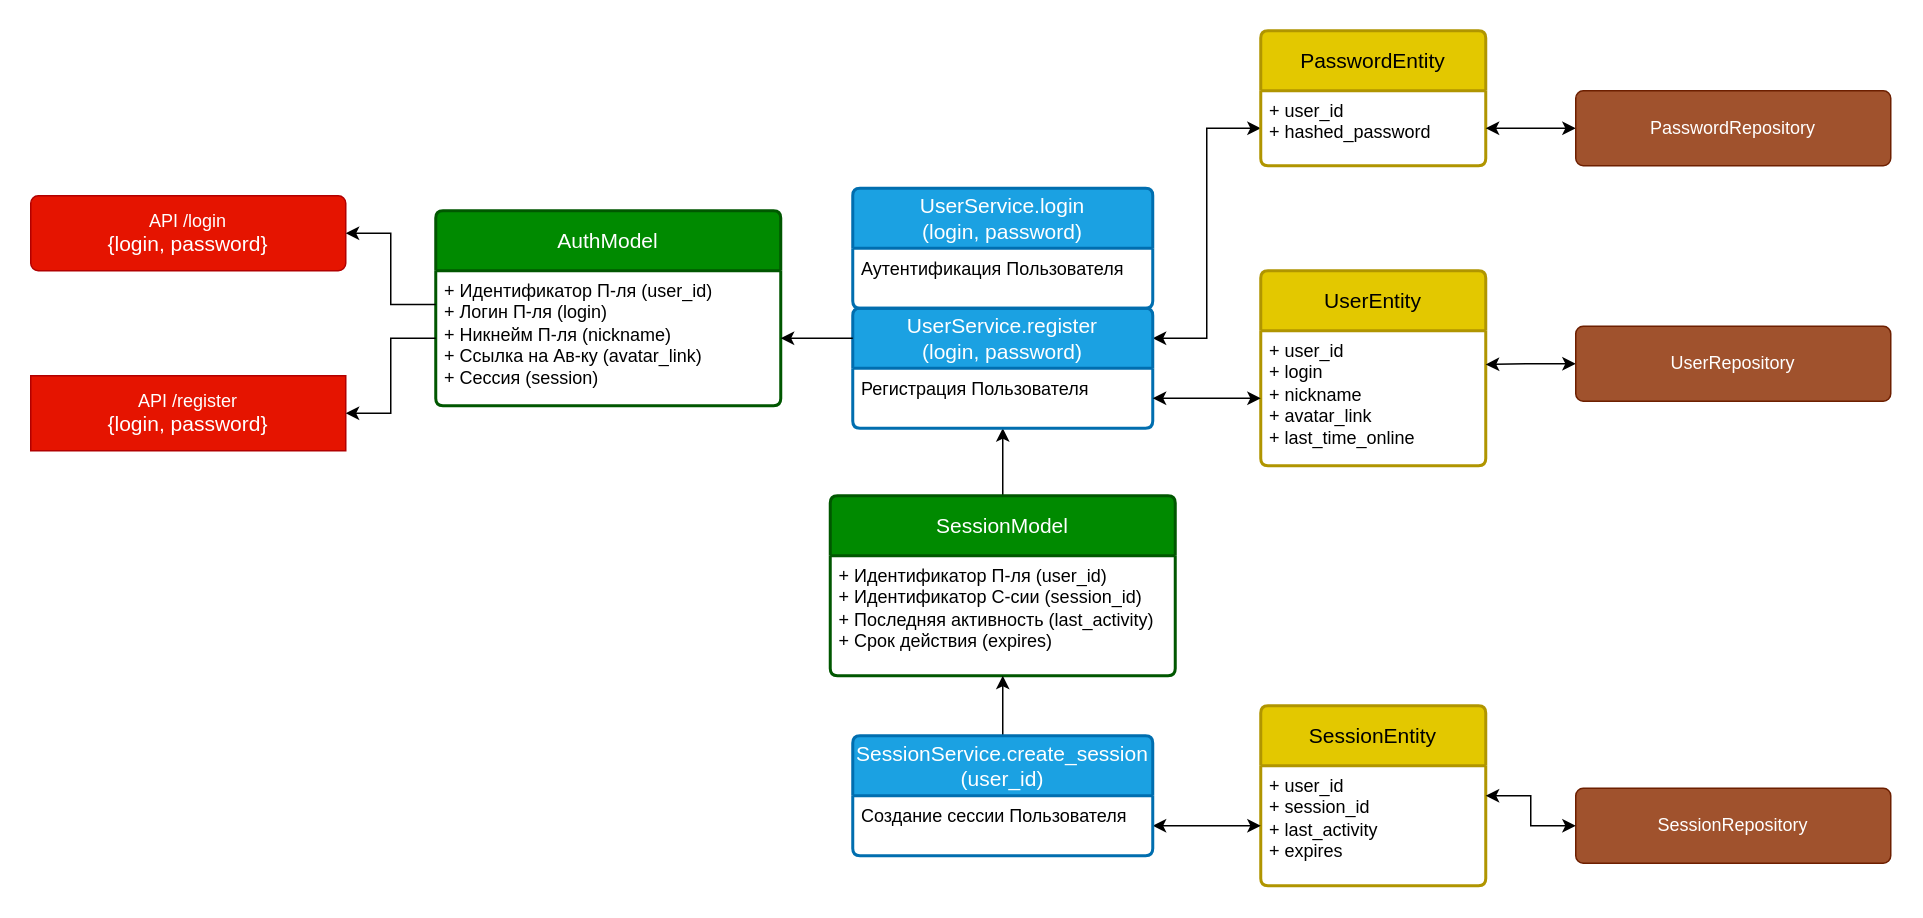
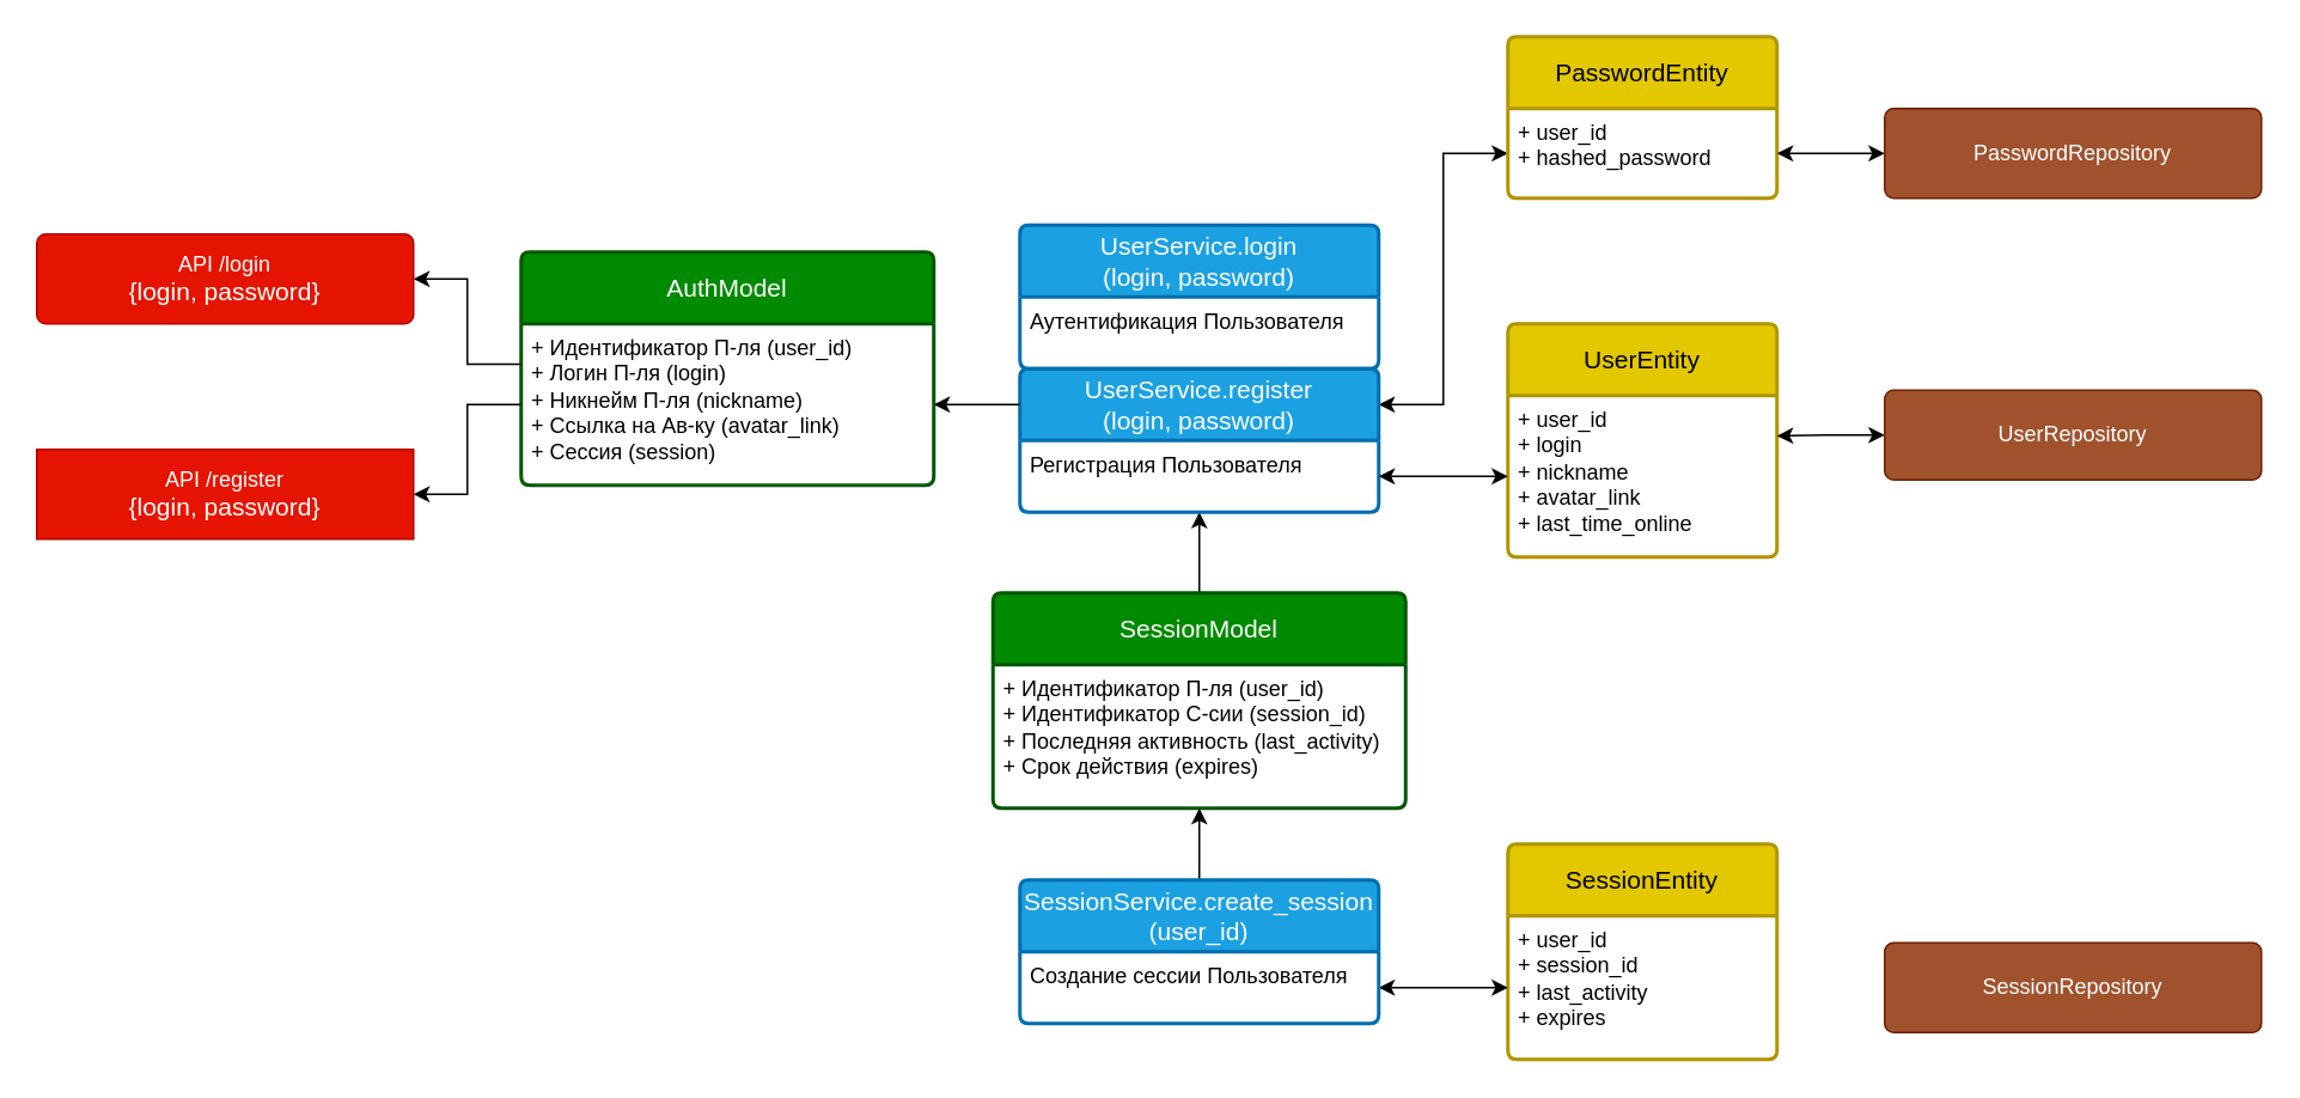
- <mxCell id="16" style="edgeStyle=orthogonalEdgeStyle;rounded=0;orthogonalLoop=1;jettySize=auto;html=1;exitX=1;exitY=0.25;exitDx=0;exitDy=0;startArrow=classic;startFill=1;" edge="1" parent="1" source="12" target="15"><mxGeometry relative="1" as="geometry" /></mxCell>
